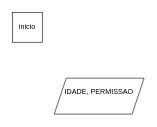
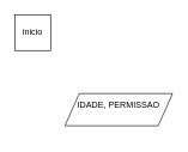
- <mxCell id="3" value="IDADE, PERMISSAO&lt;div&gt;&lt;br&gt;&lt;/div&gt;" style="shape=parallelogram;perimeter=parallelogramPerimeter;whiteSpace=wrap;html=1;fixedSize=1;" vertex="1" parent="1"><mxGeometry x="90" y="130" width="150" height="60" as="geometry" /></mxCell>
+ <mxCell id="3" value="IDADE, PERMISSAO&lt;div&gt;&lt;br&gt;&lt;/div&gt;" style="shape=parallelogram;perimeter=parallelogramPerimeter;whiteSpace=wrap;html=1;fixedSize=1;" vertex="1" parent="1"><mxGeometry x="90" y="130" width="150" height="45" as="geometry" /></mxCell>
